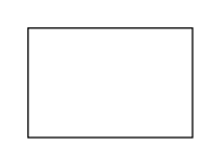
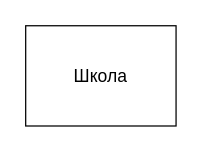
+ <mxCell id="3" value="Школа" style="text;html=1;align=center;verticalAlign=middle;whiteSpace=wrap;rounded=0;fontSize=14;" vertex="1" parent="1"><mxGeometry x="20" y="25" width="120" height="70" as="geometry" /></mxCell>
